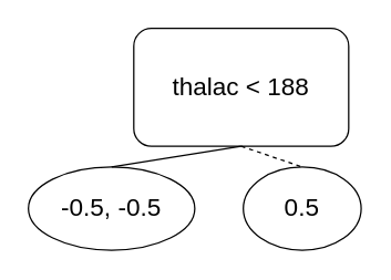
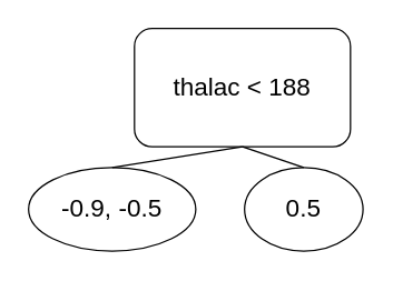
- <mxCell id="6" value="" style="endArrow=none;html=1;exitX=0.5;exitY=1;exitDx=0;exitDy=0;entryX=0.5;entryY=0;entryDx=0;entryDy=0;dashed=1;" edge="1" parent="1" source="2" target="4"><mxGeometry width="50" height="50" relative="1" as="geometry"><mxPoint x="180" y="210" as="sourcePoint" /><mxPoint x="230" y="160" as="targetPoint" /></mxGeometry></mxCell>
+ <mxCell id="6" value="" style="endArrow=none;html=1;exitX=0.5;exitY=1;exitDx=0;exitDy=0;entryX=0.5;entryY=0;entryDx=0;entryDy=0;" edge="1" parent="1" source="2" target="4"><mxGeometry width="50" height="50" relative="1" as="geometry"><mxPoint x="180" y="210" as="sourcePoint" /><mxPoint x="230" y="160" as="targetPoint" /></mxGeometry></mxCell>
- <mxCell id="3" value="&lt;font style=&quot;font-size: 18px&quot;&gt;-0.5, -0.5&lt;/font&gt;" style="ellipse;whiteSpace=wrap;html=1;" vertex="1" parent="1"><mxGeometry x="20" y="120" width="120" height="60" as="geometry" /></mxCell>
+ <mxCell id="3" value="&lt;font style=&quot;font-size: 18px&quot;&gt;-0.9, -0.5&lt;/font&gt;" style="ellipse;whiteSpace=wrap;html=1;" vertex="1" parent="1"><mxGeometry x="20" y="120" width="120" height="60" as="geometry" /></mxCell>
